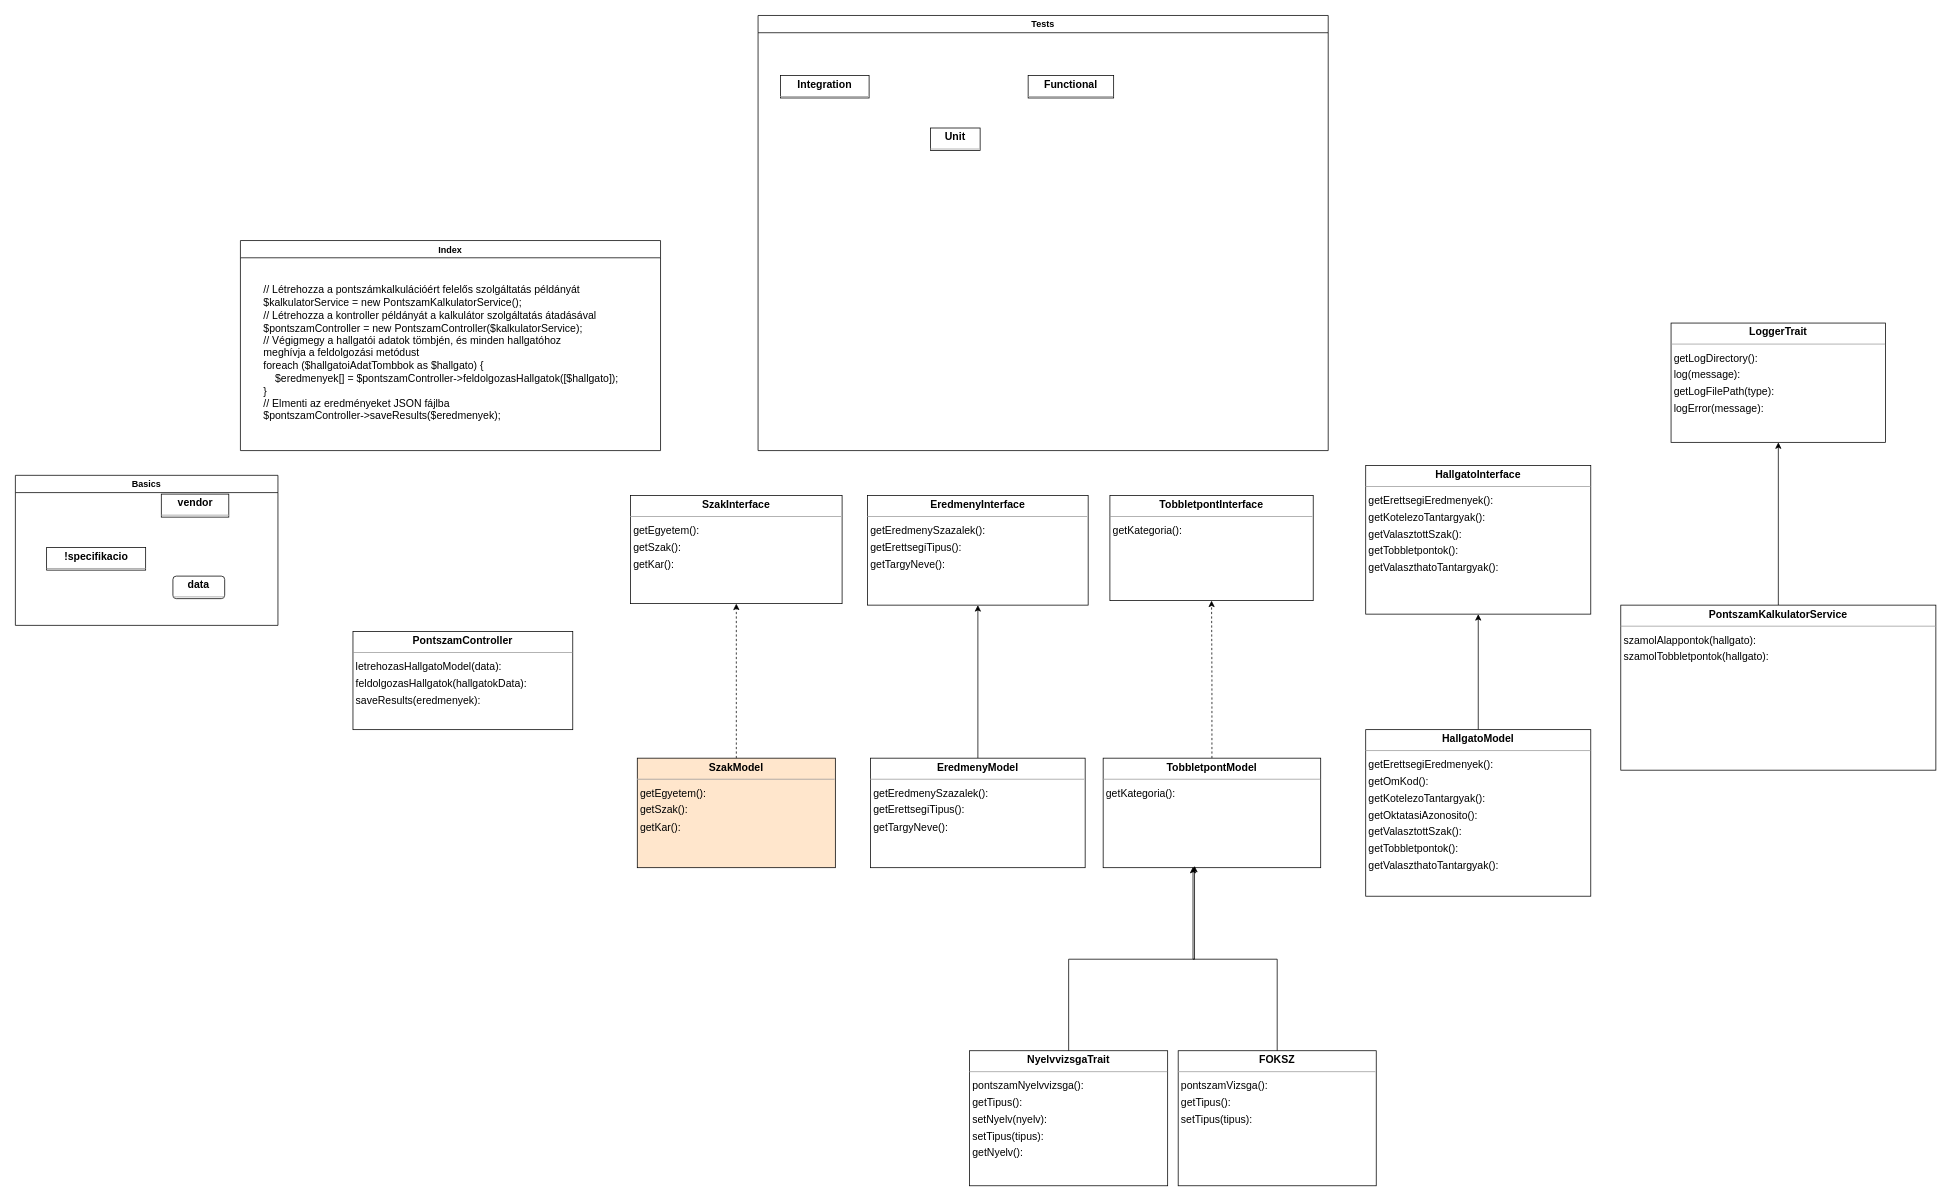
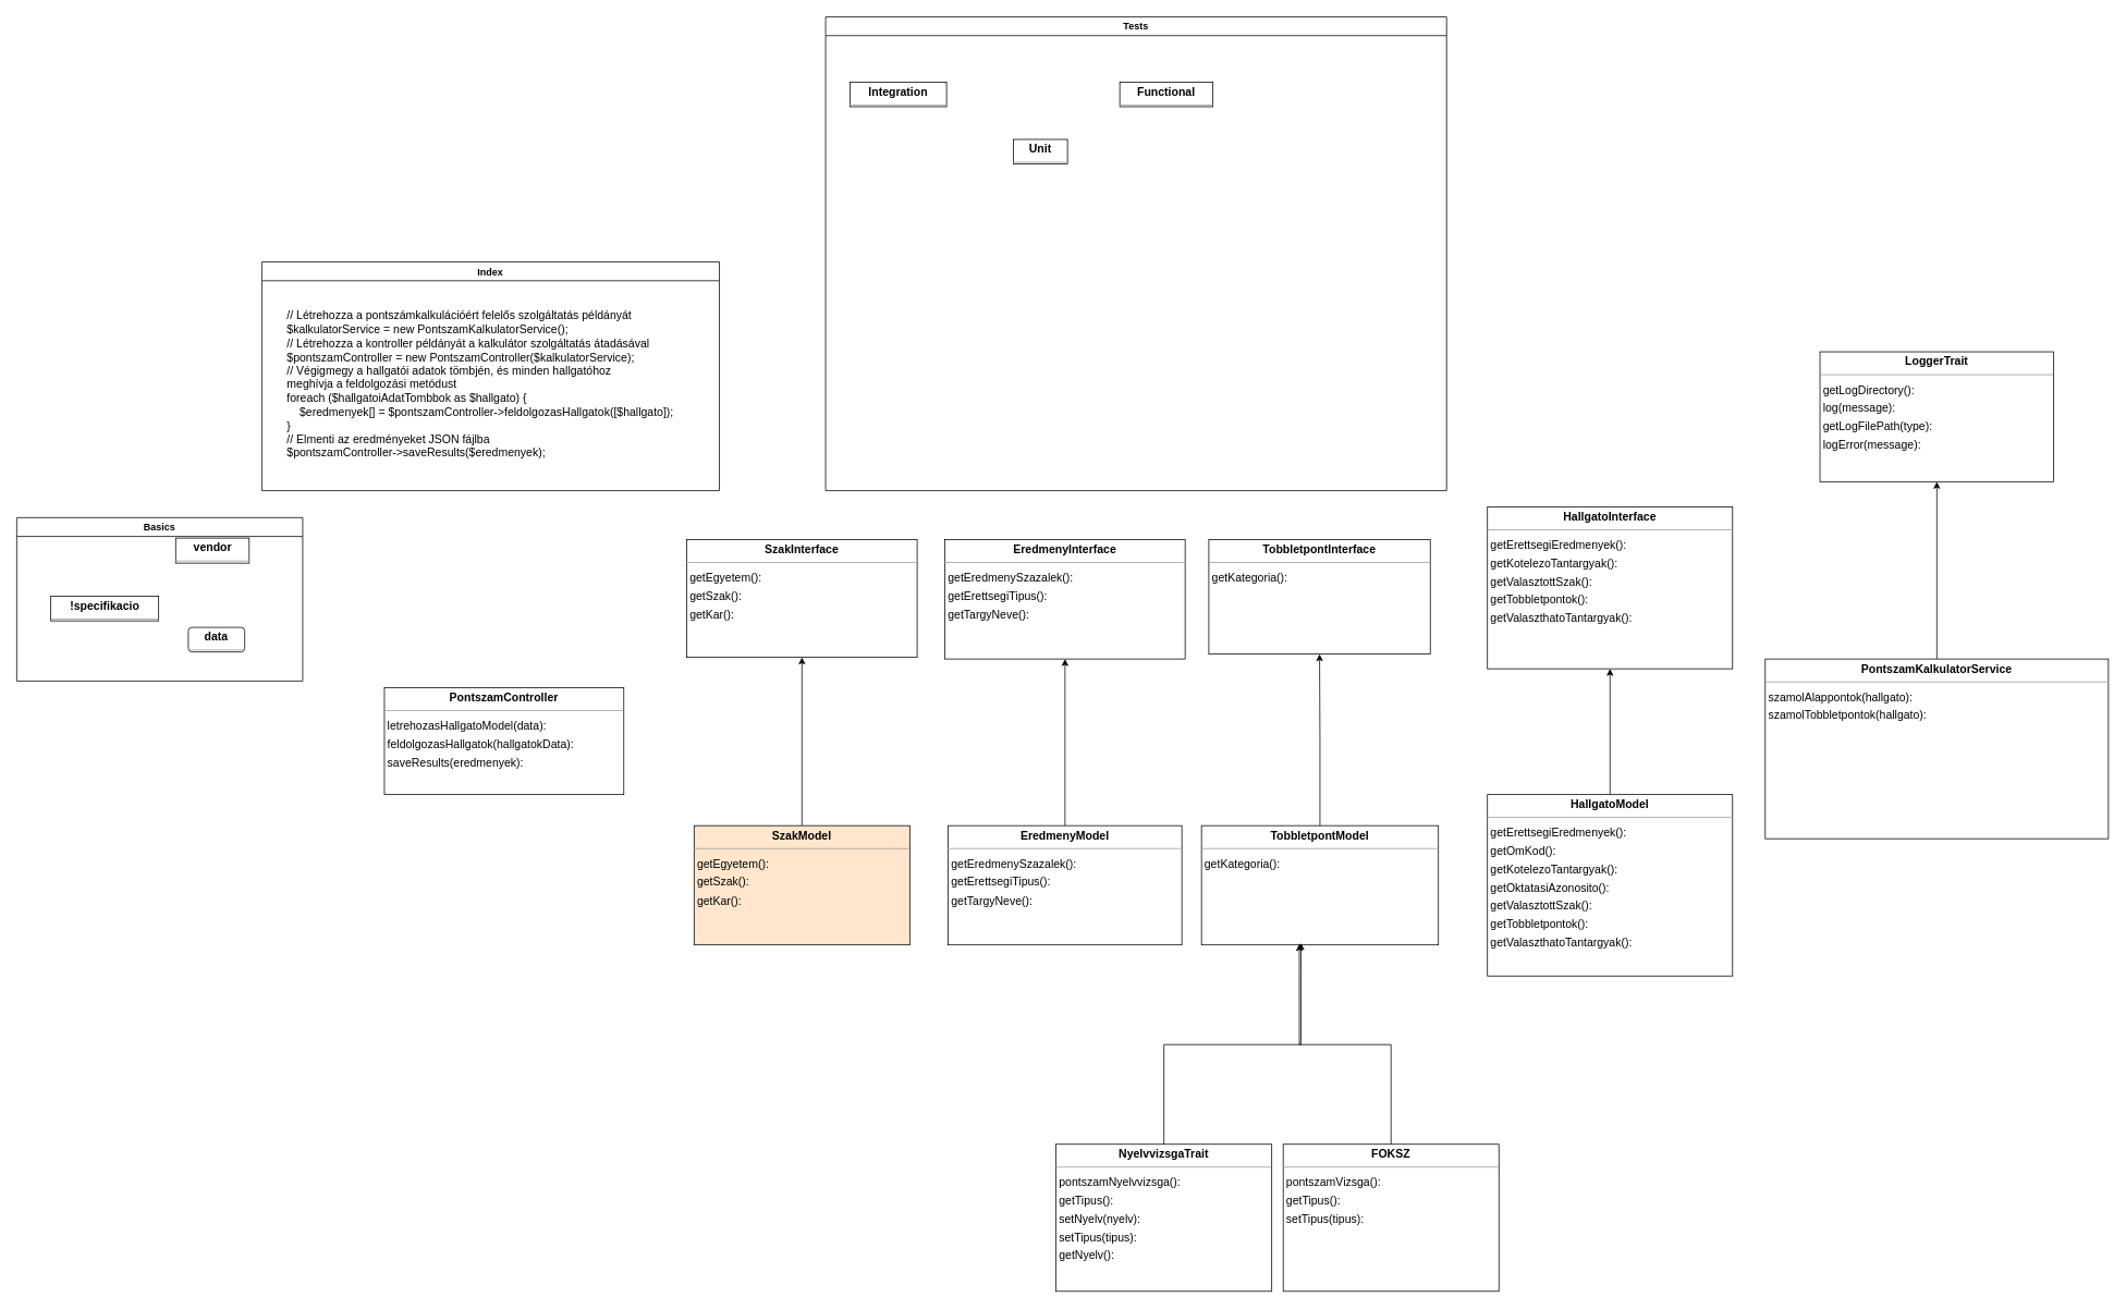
- <mxCell id="17" style="edgeStyle=orthogonalEdgeStyle;rounded=0;orthogonalLoop=1;jettySize=auto;html=1;entryX=0.5;entryY=1;entryDx=0;entryDy=0;dashed=1;" edge="1" parent="1" source="18" target="16"><mxGeometry relative="1" as="geometry" /></mxCell>
+ <mxCell id="17" style="edgeStyle=orthogonalEdgeStyle;rounded=0;orthogonalLoop=1;jettySize=auto;html=1;entryX=0.5;entryY=1;entryDx=0;entryDy=0;" edge="1" parent="1" source="18" target="16"><mxGeometry relative="1" as="geometry" /></mxCell>
- <mxCell id="14" style="edgeStyle=orthogonalEdgeStyle;rounded=0;orthogonalLoop=1;jettySize=auto;html=1;entryX=0.5;entryY=1;entryDx=0;entryDy=0;dashed=1;" edge="1" parent="1" source="15" target="13"><mxGeometry relative="1" as="geometry" /></mxCell>
+ <mxCell id="14" style="edgeStyle=orthogonalEdgeStyle;rounded=0;orthogonalLoop=1;jettySize=auto;html=1;entryX=0.5;entryY=1;entryDx=0;entryDy=0;" edge="1" parent="1" source="15" target="13"><mxGeometry relative="1" as="geometry" /></mxCell>
